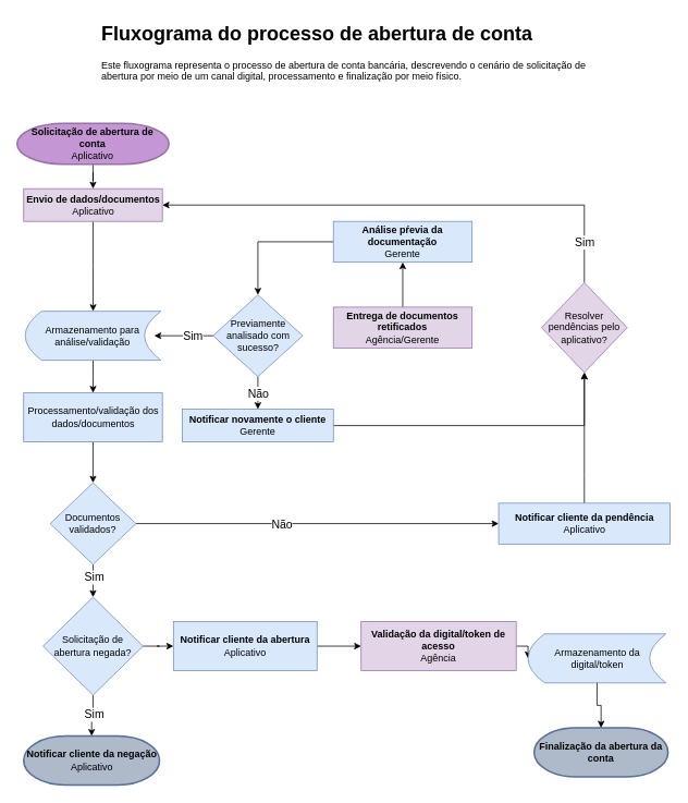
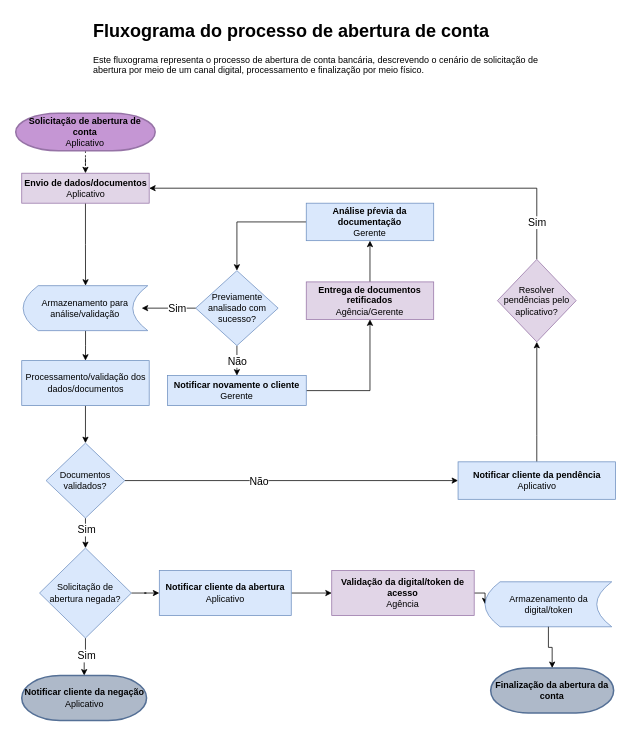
- <mxCell id="34" style="edgeStyle=orthogonalEdgeStyle;rounded=0;orthogonalLoop=1;jettySize=auto;html=1;exitX=0.5;exitY=1;exitDx=0;exitDy=0;exitPerimeter=0;" edge="1" parent="1" source="35" target="4"><mxGeometry relative="1" as="geometry" /></mxCell>
+ <mxCell id="34" style="edgeStyle=orthogonalEdgeStyle;rounded=0;orthogonalLoop=1;jettySize=auto;html=1;exitX=0.5;exitY=1;exitDx=0;exitDy=0;exitPerimeter=0;dashed=1;" edge="1" parent="1" source="35" target="4"><mxGeometry relative="1" as="geometry" /></mxCell>
- <mxCell id="32" style="edgeStyle=orthogonalEdgeStyle;rounded=0;orthogonalLoop=1;jettySize=auto;html=1;exitX=1;exitY=0.5;exitDx=0;exitDy=0;" edge="1" parent="1" source="33" target="18"><mxGeometry relative="1" as="geometry"><mxPoint x="720.5" y="570" as="targetPoint" /></mxGeometry></mxCell>
+ <mxCell id="32" style="edgeStyle=orthogonalEdgeStyle;rounded=0;orthogonalLoop=1;jettySize=auto;html=1;exitX=1;exitY=0.5;exitDx=0;exitDy=0;" edge="1" parent="1" source="33" target="20"><mxGeometry relative="1" as="geometry"><mxPoint x="720.5" y="570" as="targetPoint" /></mxGeometry></mxCell>
